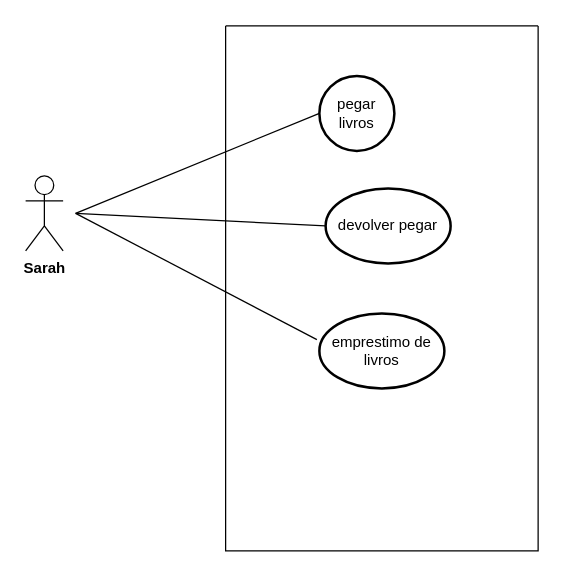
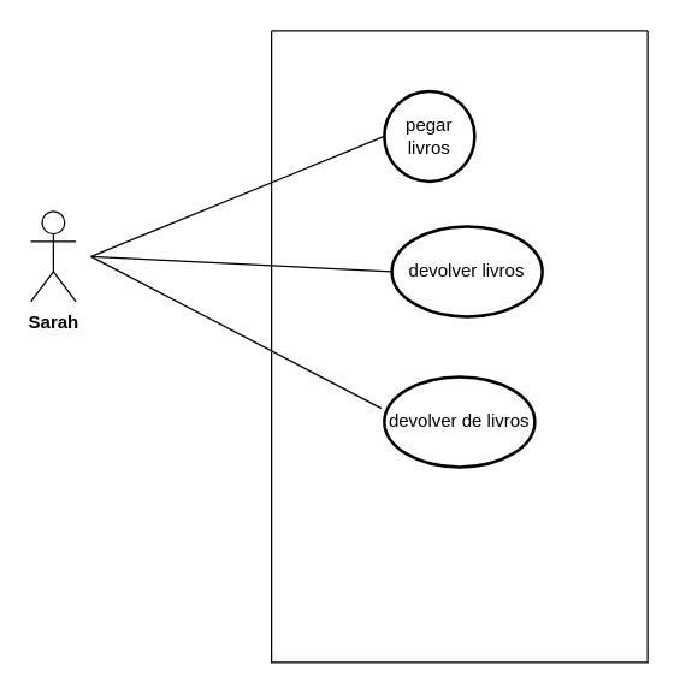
- <mxCell id="6" value="devolver pegar" style="strokeWidth=2;html=1;shape=mxgraph.flowchart.start_1;whiteSpace=wrap;align=center;" vertex="1" parent="3"><mxGeometry x="80" y="130" width="100" height="60" as="geometry" /></mxCell>
+ <mxCell id="6" value="devolver livros" style="strokeWidth=2;html=1;shape=mxgraph.flowchart.start_1;whiteSpace=wrap;align=center;" vertex="1" parent="3"><mxGeometry x="80" y="130" width="100" height="60" as="geometry" /></mxCell>
- <mxCell id="8" value="emprestimo de livros" style="strokeWidth=2;html=1;shape=mxgraph.flowchart.start_1;whiteSpace=wrap;align=center;" vertex="1" parent="3"><mxGeometry x="75" y="230" width="100" height="60" as="geometry" /></mxCell>
+ <mxCell id="8" value="devolver de livros" style="strokeWidth=2;html=1;shape=mxgraph.flowchart.start_1;whiteSpace=wrap;align=center;" vertex="1" parent="3"><mxGeometry x="75" y="230" width="100" height="60" as="geometry" /></mxCell>
